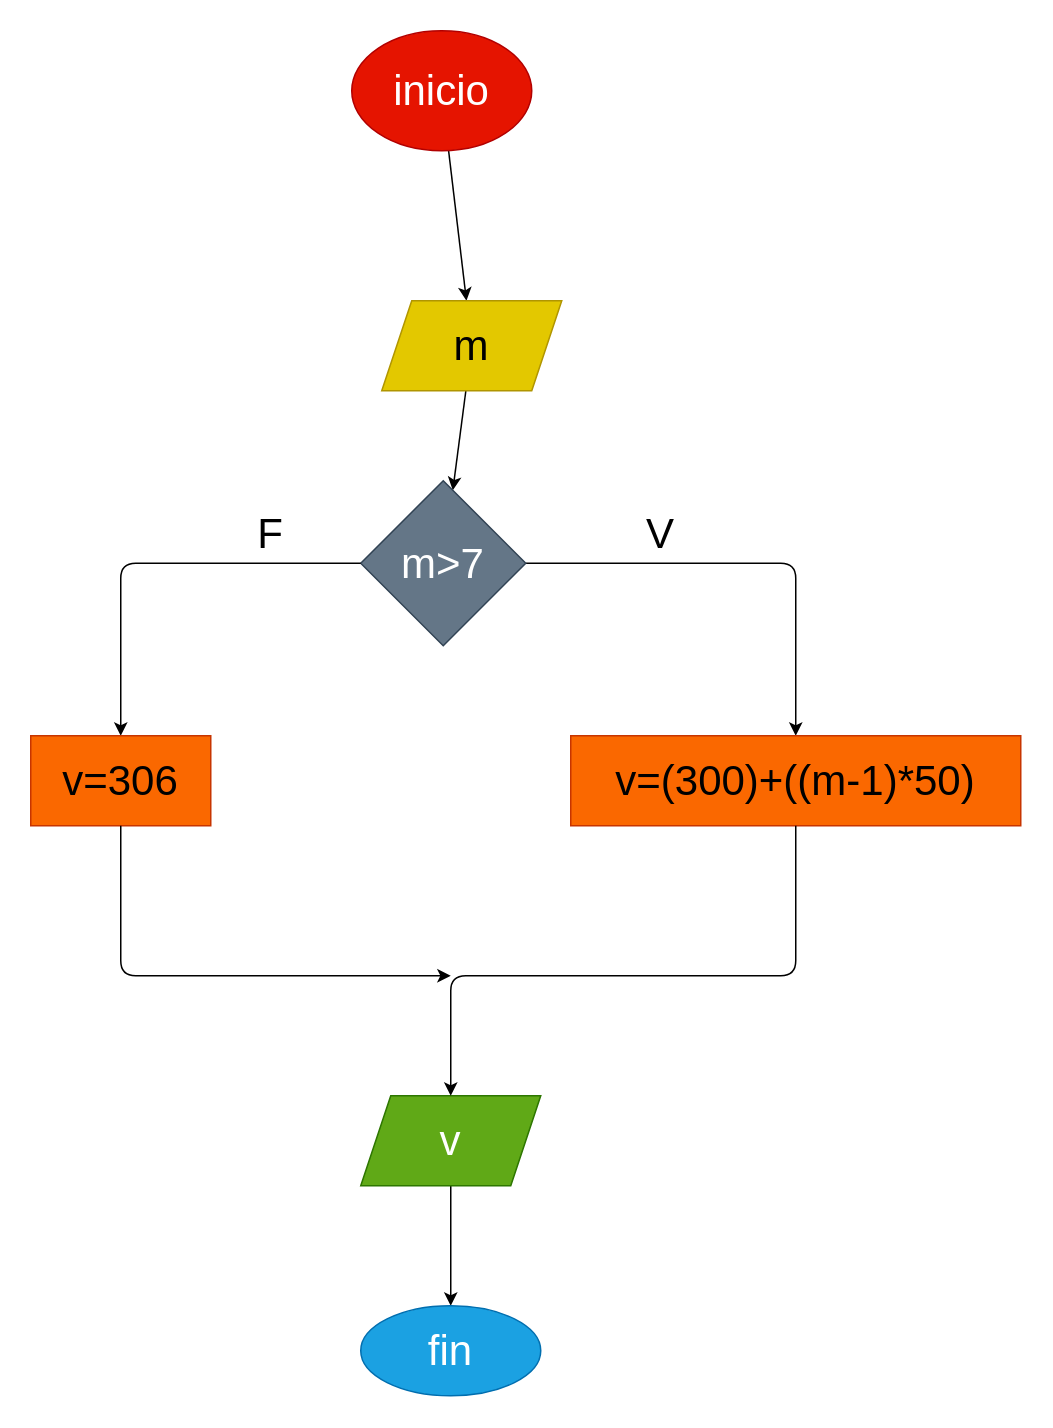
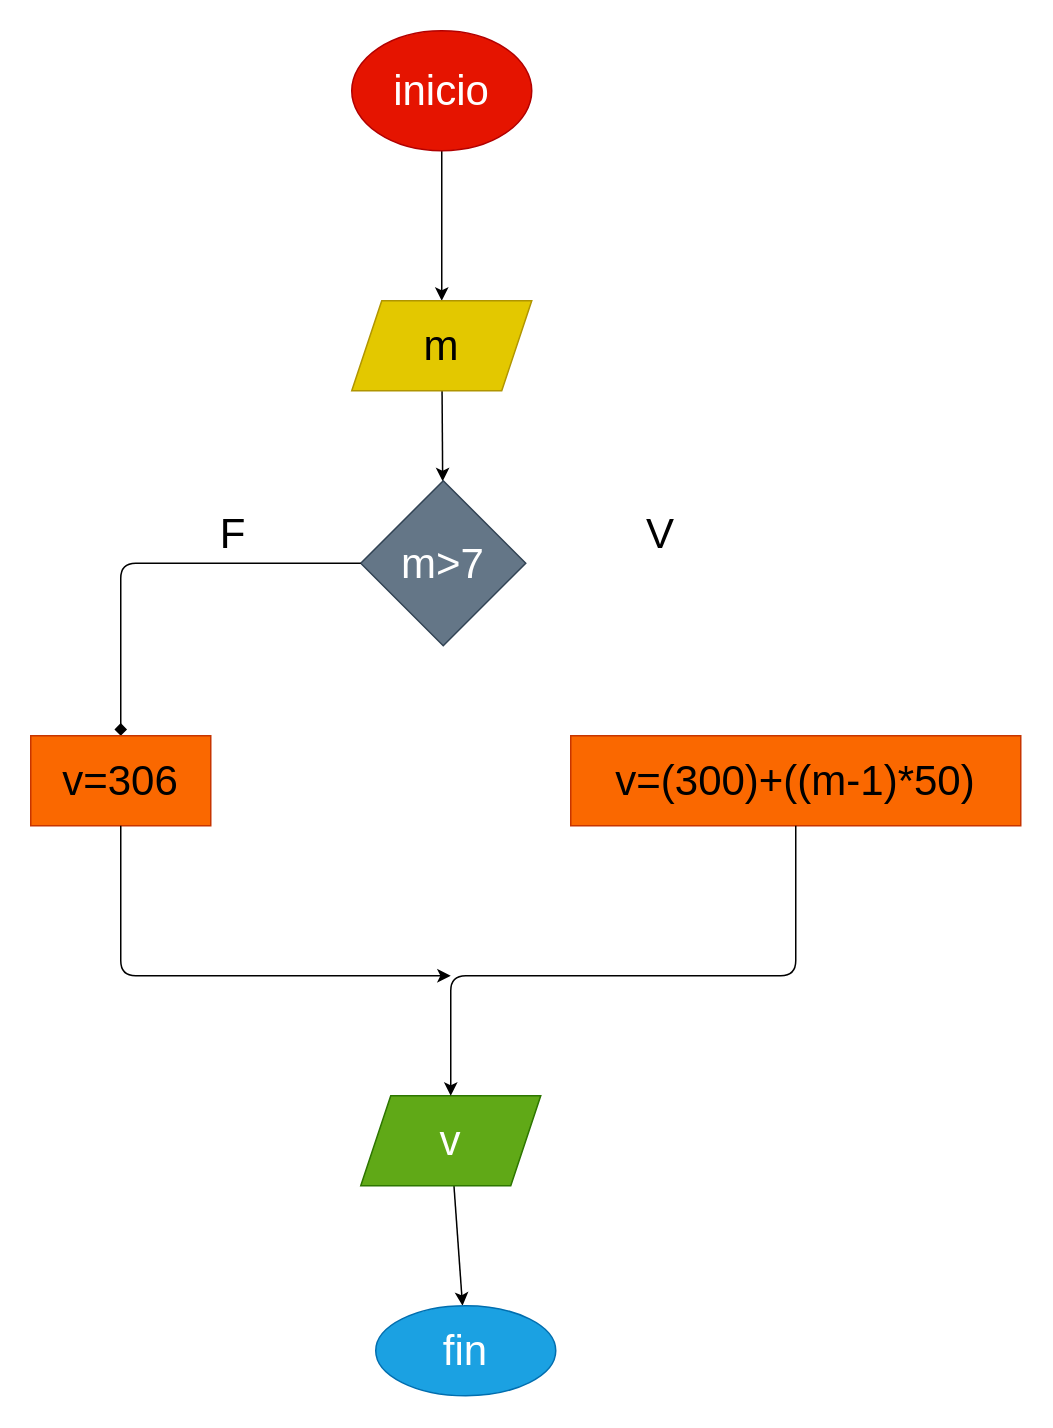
- <mxCell id="5" value="m" style="shape=parallelogram;perimeter=parallelogramPerimeter;whiteSpace=wrap;html=1;fixedSize=1;fontSize=28;fillColor=#e3c800;fontColor=#000000;strokeColor=#B09500;" parent="1" vertex="1"><mxGeometry x="254" y="200" width="120" height="60" as="geometry" /></mxCell>
+ <mxCell id="5" value="m" style="shape=parallelogram;perimeter=parallelogramPerimeter;whiteSpace=wrap;html=1;fixedSize=1;fontSize=28;fillColor=#e3c800;fontColor=#000000;strokeColor=#B09500;" parent="1" vertex="1"><mxGeometry x="234" y="200" width="120" height="60" as="geometry" /></mxCell>
- <mxCell id="17" value="F" style="text;html=1;strokeColor=none;fillColor=none;align=center;verticalAlign=middle;whiteSpace=wrap;rounded=0;fontSize=28;" vertex="1" parent="1"><mxGeometry x="150" y="340" width="60" height="30" as="geometry" /></mxCell>
+ <mxCell id="17" value="F" style="text;html=1;strokeColor=none;fillColor=none;align=center;verticalAlign=middle;whiteSpace=wrap;rounded=0;fontSize=28;" vertex="1" parent="1"><mxGeometry x="125" y="340" width="60" height="30" as="geometry" /></mxCell>
- <mxCell id="6" style="edgeStyle=none;html=1;exitX=1;exitY=0.5;exitDx=0;exitDy=0;fontSize=28;entryX=0.5;entryY=0;entryDx=0;entryDy=0;" parent="1" source="7" edge="1" target="10"><mxGeometry relative="1" as="geometry"><mxPoint x="530" y="490" as="targetPoint" /><Array as="points"><mxPoint x="530" y="375" /></Array></mxGeometry></mxCell>
- <mxCell id="8" style="edgeStyle=none;html=1;fontSize=28;entryX=0.5;entryY=0;entryDx=0;entryDy=0;" edge="1" parent="1" source="7" target="9"><mxGeometry relative="1" as="geometry"><mxPoint x="80" y="485" as="targetPoint" /><Array as="points"><mxPoint x="80" y="375" /></Array><mxPoint x="-70" y="390" as="sourcePoint" /></mxGeometry></mxCell>
+ <mxCell id="8" style="edgeStyle=none;html=1;fontSize=28;entryX=0.5;entryY=0;entryDx=0;entryDy=0;endArrow=diamond;" edge="1" parent="1" source="7" target="9"><mxGeometry relative="1" as="geometry"><mxPoint x="80" y="485" as="targetPoint" /><Array as="points"><mxPoint x="80" y="375" /></Array><mxPoint x="-70" y="390" as="sourcePoint" /></mxGeometry></mxCell>
- <mxCell id="15" value="fin" style="ellipse;whiteSpace=wrap;html=1;fontSize=28;fillColor=#1ba1e2;fontColor=#ffffff;strokeColor=#006EAF;" vertex="1" parent="1"><mxGeometry x="240" y="870" width="120" height="60" as="geometry" /></mxCell>
+ <mxCell id="15" value="fin" style="ellipse;whiteSpace=wrap;html=1;fontSize=28;fillColor=#1ba1e2;fontColor=#ffffff;strokeColor=#006EAF;" vertex="1" parent="1"><mxGeometry x="250" y="870" width="120" height="60" as="geometry" /></mxCell>
